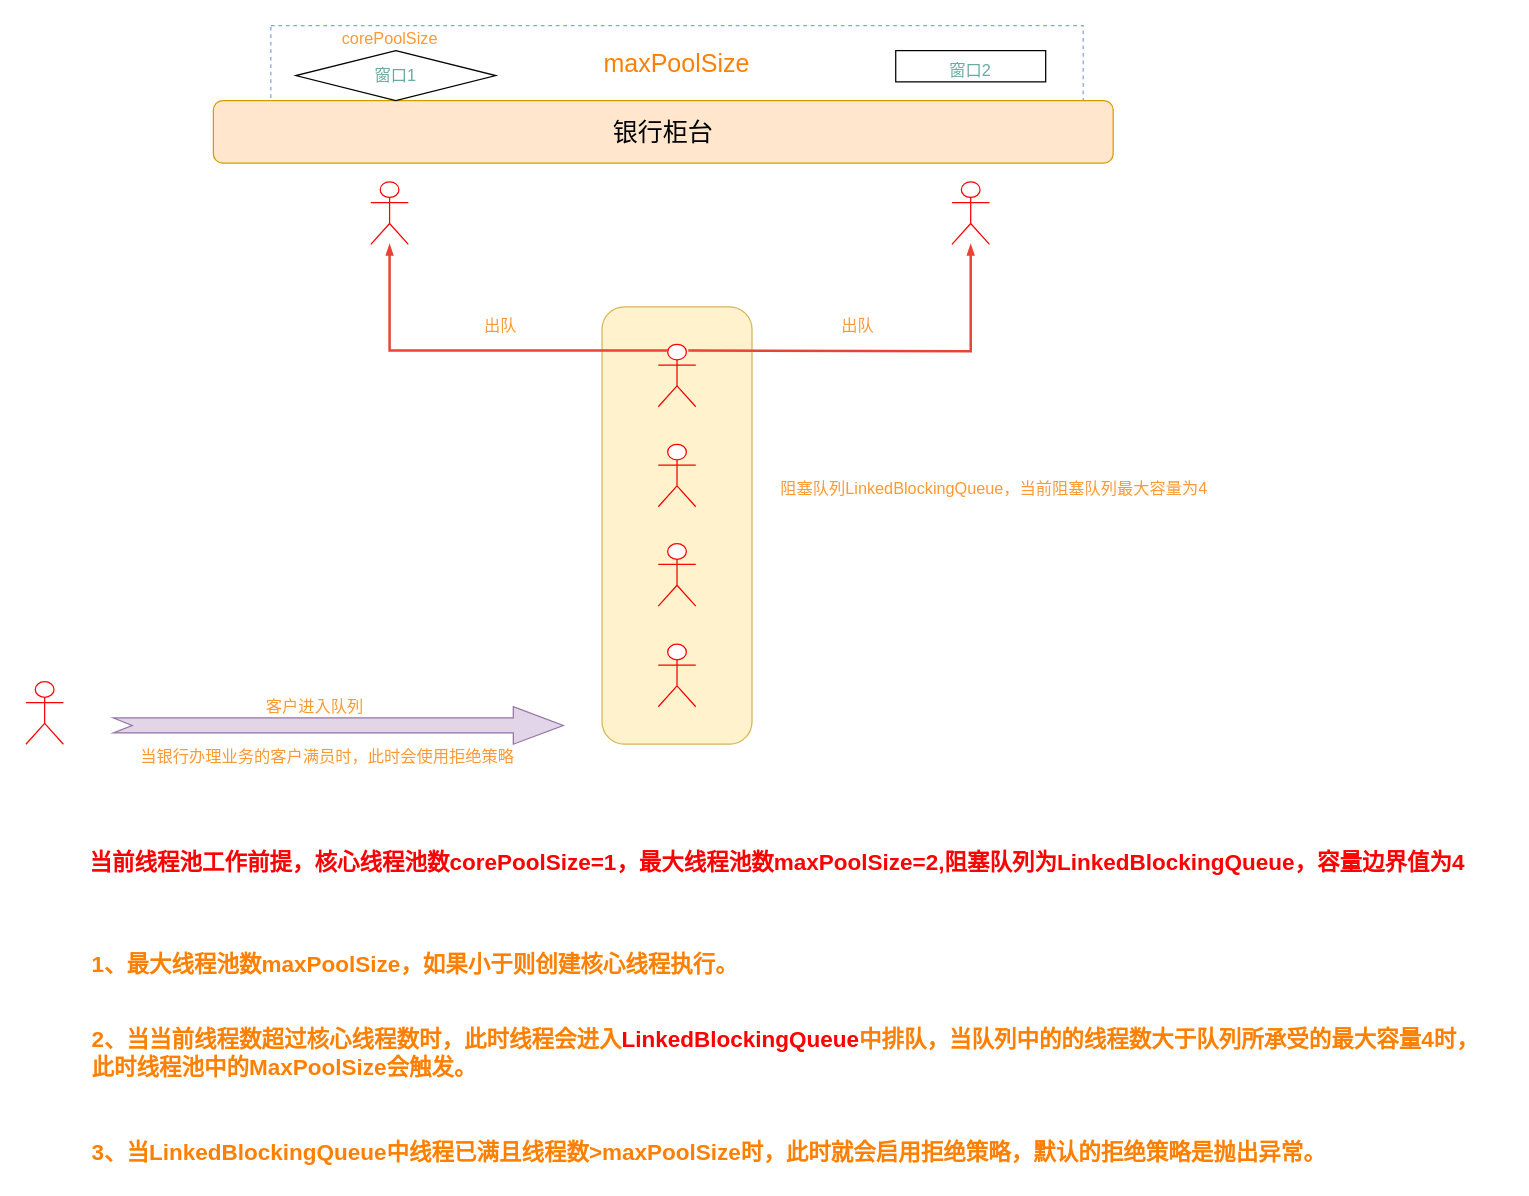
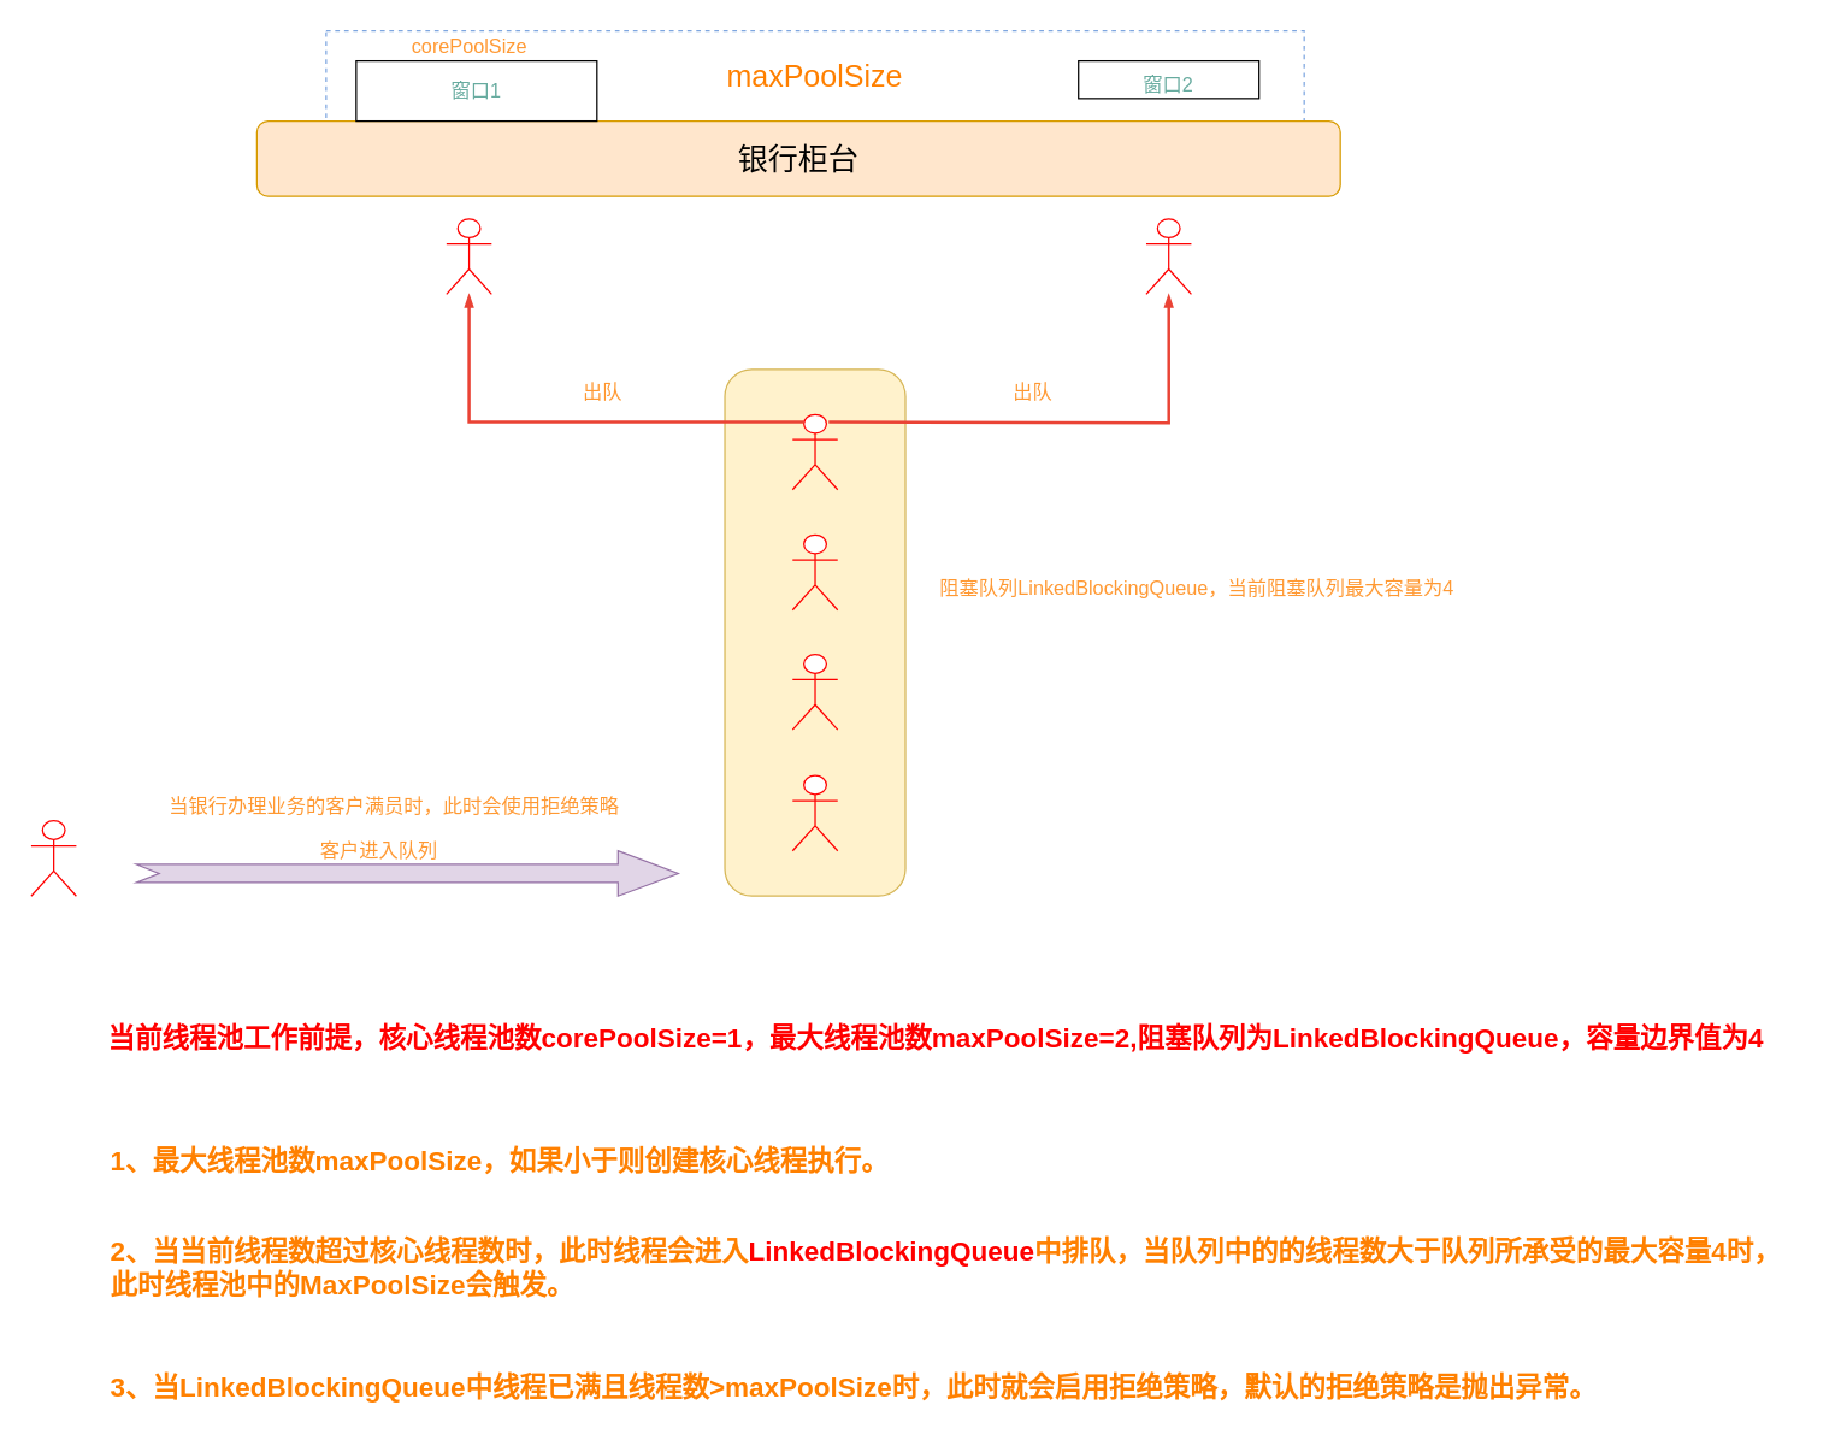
- <mxCell id="5" value="窗口1" style="rhombus;whiteSpace=wrap;html=1;fontSize=13;fontColor=#67AB9F;" parent="1" vertex="1"><mxGeometry x="236" y="40" width="160" height="40" as="geometry" /></mxCell>
+ <mxCell id="5" value="窗口1" style="rounded=0;whiteSpace=wrap;html=1;fontSize=13;fontColor=#67AB9F;" parent="1" vertex="1"><mxGeometry x="236" y="40" width="160" height="40" as="geometry" /></mxCell>
- <mxCell id="26" value="当银行办理业务的客户满员时，此时会使用拒绝策略" style="text;html=1;align=center;verticalAlign=middle;resizable=0;points=[];autosize=1;strokeColor=none;fillColor=none;fontSize=13;fontColor=#FF9933;" vertex="1" parent="1"><mxGeometry x="106" y="595" width="310" height="20" as="geometry" /></mxCell>
+ <mxCell id="26" value="当银行办理业务的客户满员时，此时会使用拒绝策略" style="text;html=1;align=center;verticalAlign=middle;resizable=0;points=[];autosize=1;strokeColor=none;fillColor=none;fontSize=13;fontColor=#FF9933;" vertex="1" parent="1"><mxGeometry x="106" y="525" width="310" height="20" as="geometry" /></mxCell>
